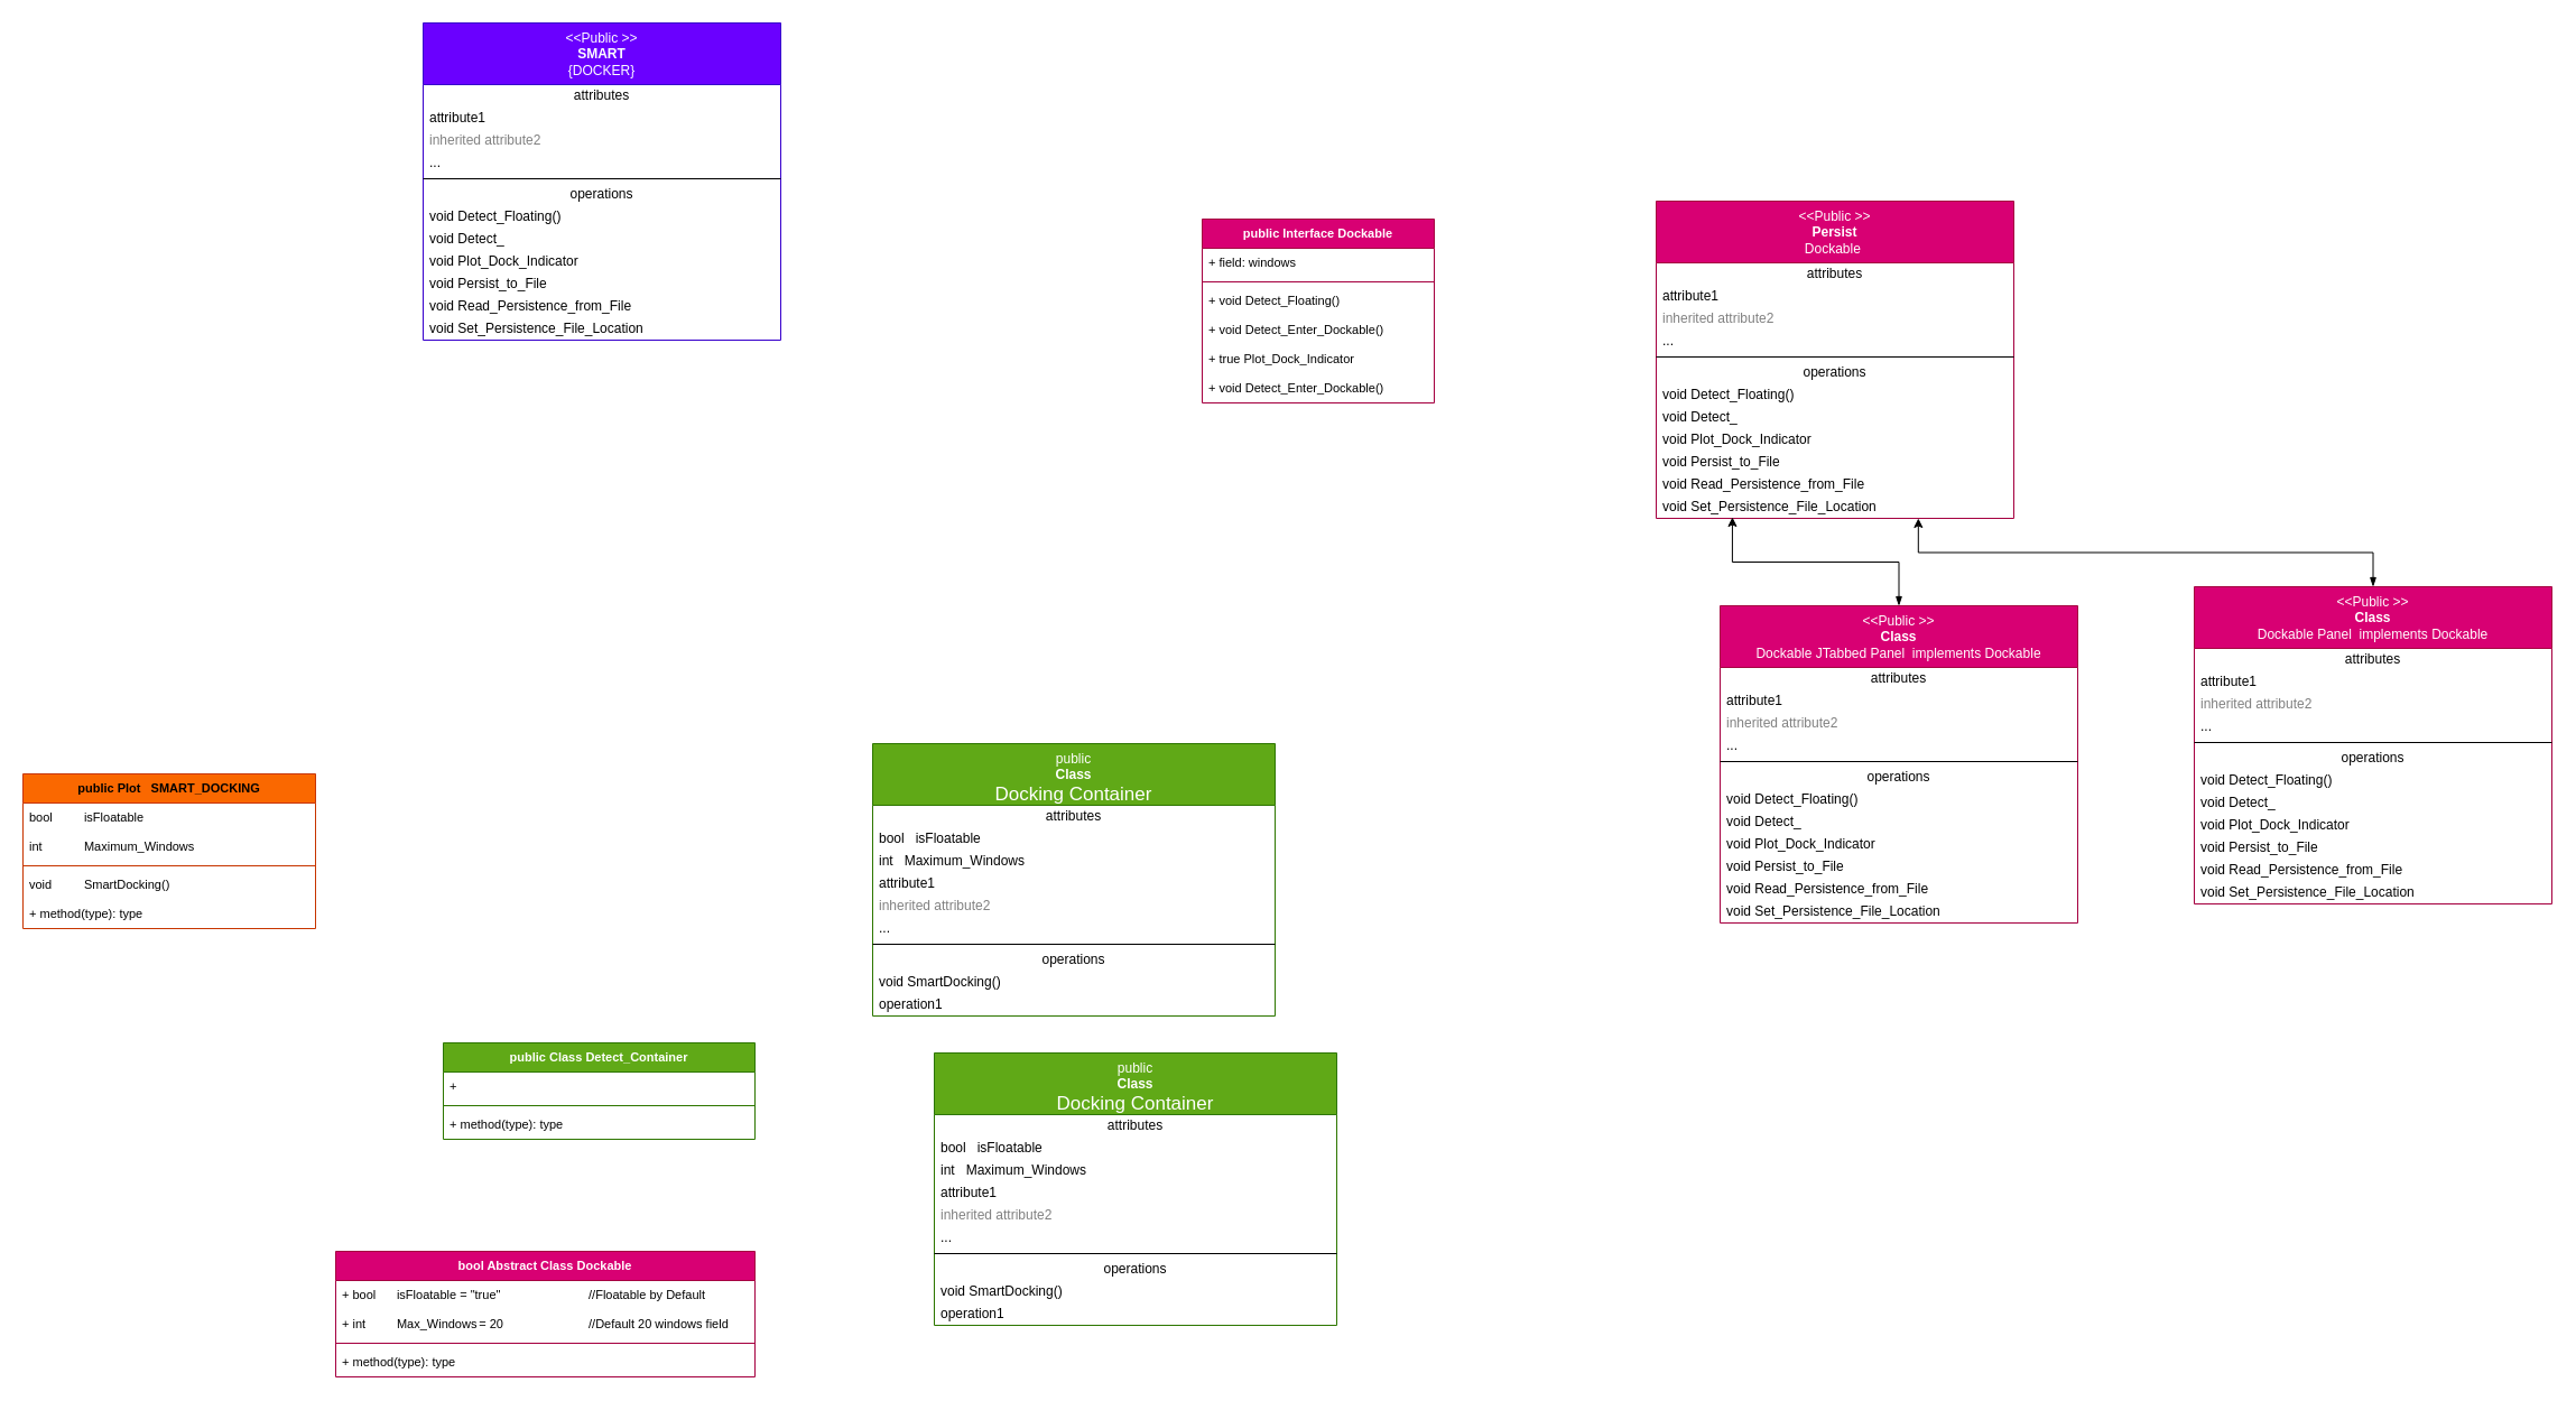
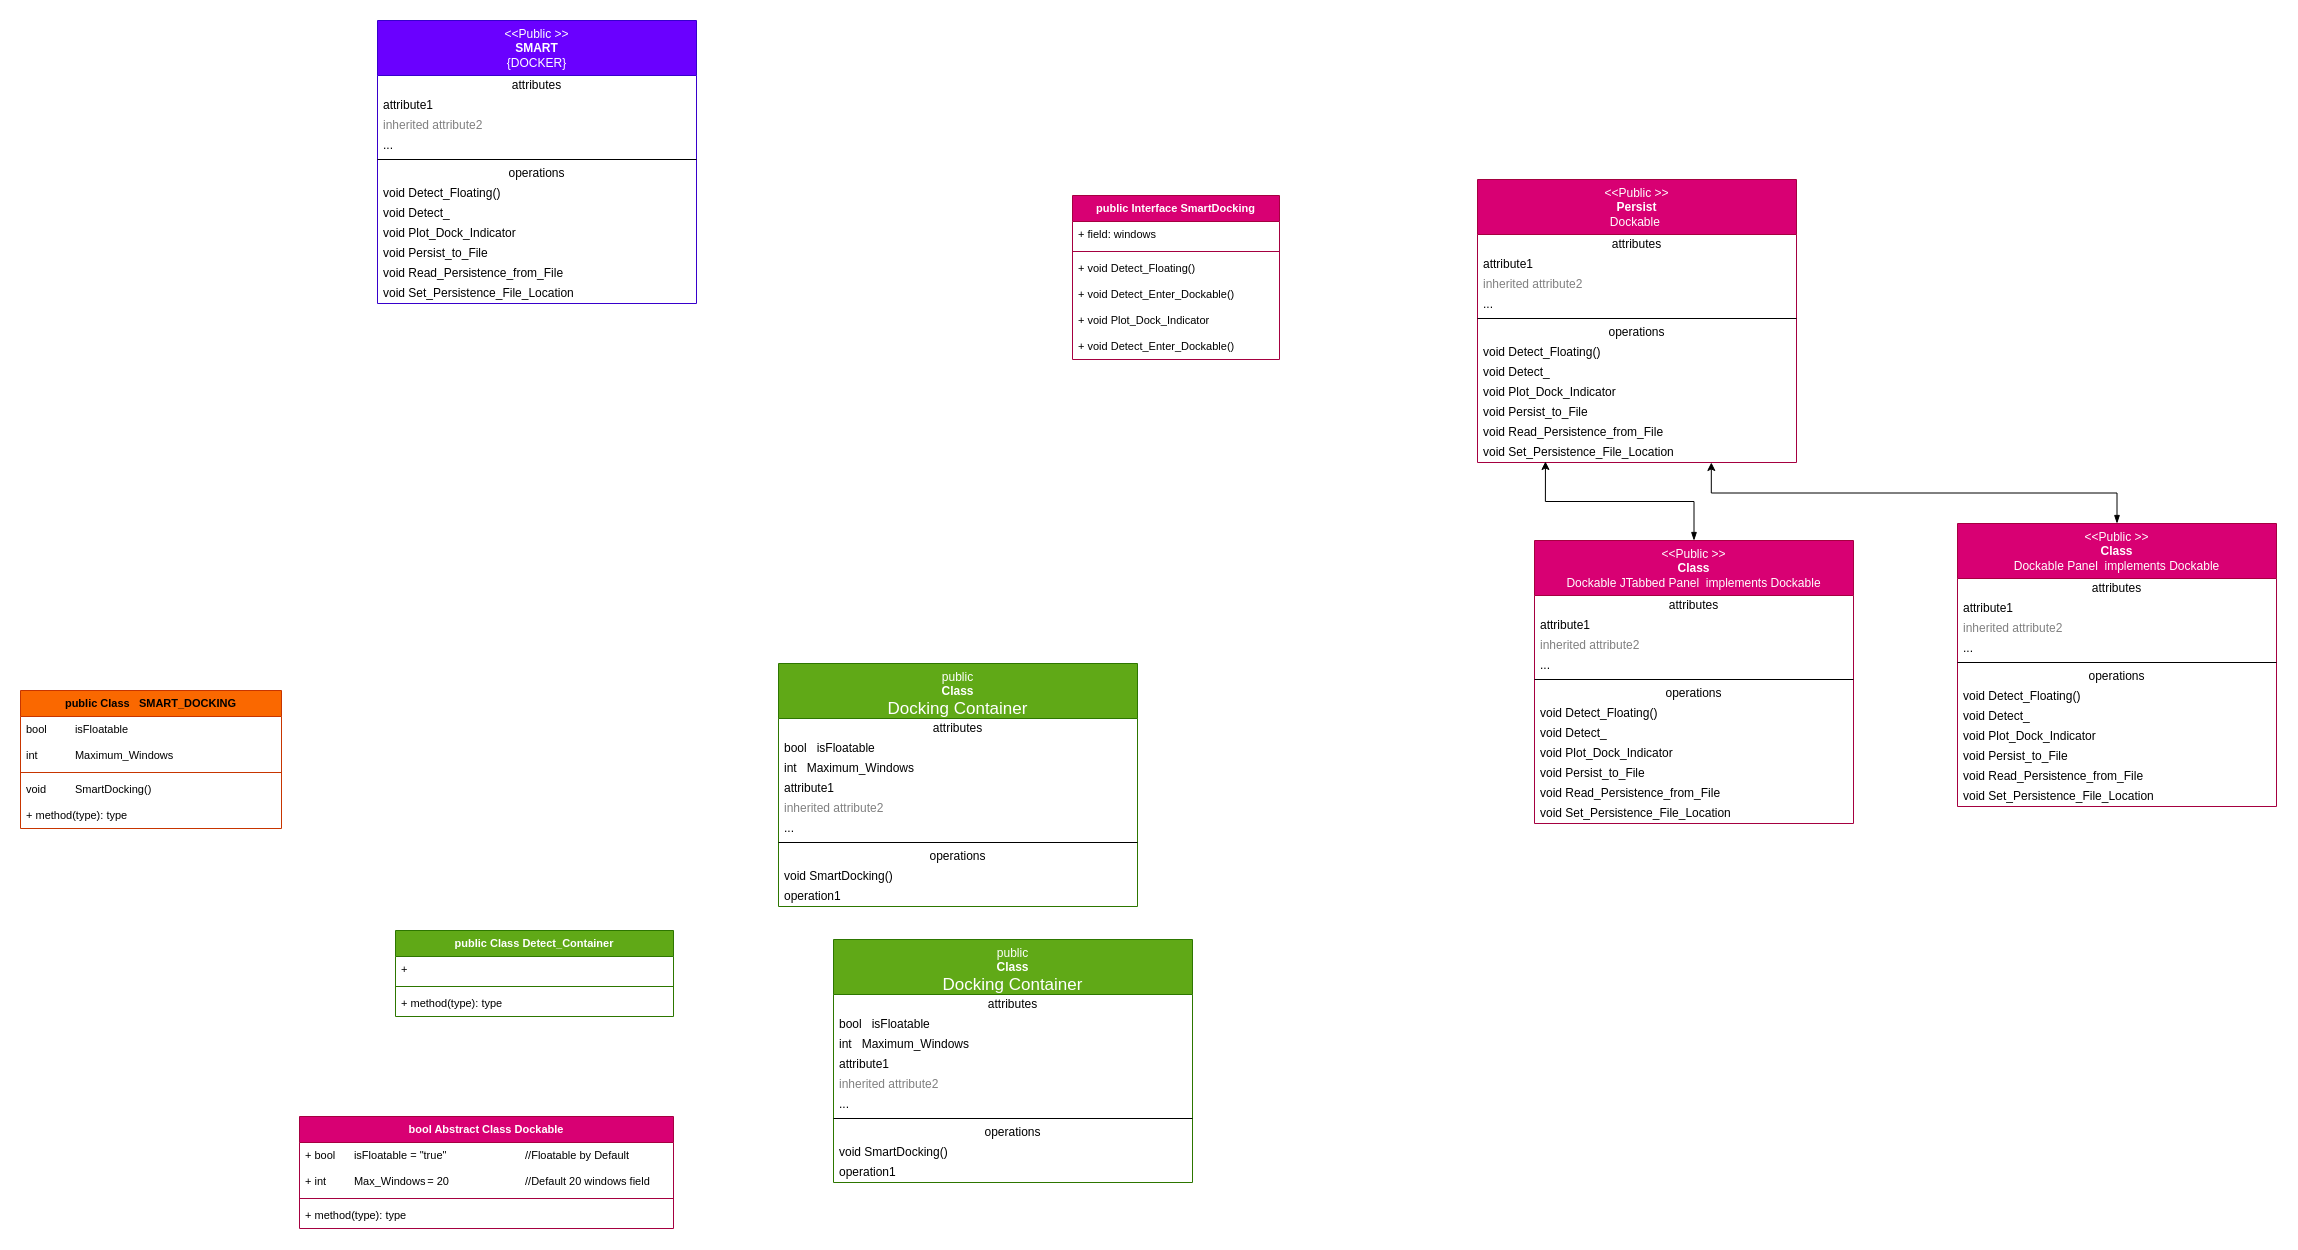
- <mxCell id="93" value="public Interface Dockable" style="swimlane;fontStyle=1;align=center;verticalAlign=top;childLayout=stackLayout;horizontal=1;startSize=26;horizontalStack=0;resizeParent=1;resizeParentMax=0;resizeLast=0;collapsible=1;marginBottom=0;whiteSpace=wrap;html=1;fontFamily=Helvetica;fontSize=11;fontColor=#ffffff;fillColor=#d80073;strokeColor=#A50040;" vertex="1" parent="1"><mxGeometry x="1072" y="195" width="207" height="164" as="geometry" /></mxCell>
+ <mxCell id="93" value="public Interface SmartDocking" style="swimlane;fontStyle=1;align=center;verticalAlign=top;childLayout=stackLayout;horizontal=1;startSize=26;horizontalStack=0;resizeParent=1;resizeParentMax=0;resizeLast=0;collapsible=1;marginBottom=0;whiteSpace=wrap;html=1;fontFamily=Helvetica;fontSize=11;fontColor=#ffffff;fillColor=#d80073;strokeColor=#A50040;" vertex="1" parent="1"><mxGeometry x="1072" y="195" width="207" height="164" as="geometry" /></mxCell>
- <mxCell id="98" value="+ true Plot_Dock_Indicator" style="text;strokeColor=none;fillColor=none;align=left;verticalAlign=top;spacingLeft=4;spacingRight=4;overflow=hidden;rotatable=0;points=[[0,0.5],[1,0.5]];portConstraint=eastwest;whiteSpace=wrap;html=1;fontSize=11;fontFamily=Helvetica;fontColor=default;" vertex="1" parent="93"><mxGeometry y="112" width="207" height="26" as="geometry" /></mxCell>
+ <mxCell id="98" value="+ void Plot_Dock_Indicator" style="text;strokeColor=none;fillColor=none;align=left;verticalAlign=top;spacingLeft=4;spacingRight=4;overflow=hidden;rotatable=0;points=[[0,0.5],[1,0.5]];portConstraint=eastwest;whiteSpace=wrap;html=1;fontSize=11;fontFamily=Helvetica;fontColor=default;" vertex="1" parent="93"><mxGeometry y="112" width="207" height="26" as="geometry" /></mxCell>
- <mxCell id="78" value="public Plot&amp;nbsp; &amp;nbsp;SMART_DOCKING" style="swimlane;fontStyle=1;align=center;verticalAlign=top;childLayout=stackLayout;horizontal=1;startSize=26;horizontalStack=0;resizeParent=1;resizeParentMax=0;resizeLast=0;collapsible=1;marginBottom=0;whiteSpace=wrap;html=1;fontFamily=Helvetica;fontSize=11;fontColor=#000000;fillColor=#fa6800;strokeColor=#C73500;" vertex="1" parent="1"><mxGeometry x="20" y="690" width="261" height="138" as="geometry" /></mxCell>
+ <mxCell id="78" value="public Class&amp;nbsp; &amp;nbsp;SMART_DOCKING" style="swimlane;fontStyle=1;align=center;verticalAlign=top;childLayout=stackLayout;horizontal=1;startSize=26;horizontalStack=0;resizeParent=1;resizeParentMax=0;resizeLast=0;collapsible=1;marginBottom=0;whiteSpace=wrap;html=1;fontFamily=Helvetica;fontSize=11;fontColor=#000000;fillColor=#fa6800;strokeColor=#C73500;" vertex="1" parent="1"><mxGeometry x="20" y="690" width="261" height="138" as="geometry" /></mxCell>
